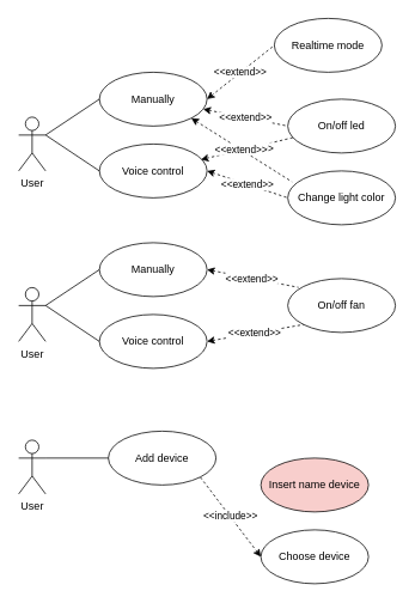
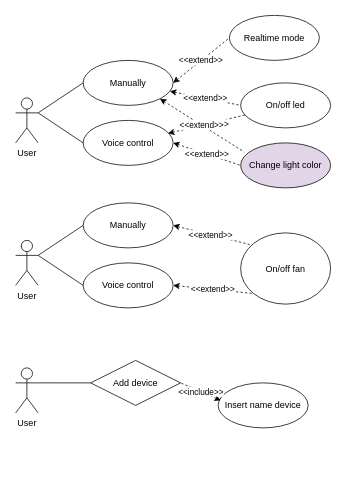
- <mxCell id="15" value="Change light color" style="ellipse;whiteSpace=wrap;html=1;" vertex="1" parent="1"><mxGeometry x="320" y="190" width="120" height="60" as="geometry" /></mxCell>
+ <mxCell id="15" value="Change light color" style="ellipse;whiteSpace=wrap;html=1;fillColor=#e1d5e7;" vertex="1" parent="1"><mxGeometry x="320" y="190" width="120" height="60" as="geometry" /></mxCell>
- <mxCell id="20" value="On/off fan" style="ellipse;whiteSpace=wrap;html=1;" vertex="1" parent="1"><mxGeometry x="320" y="310" width="120" height="60" as="geometry" /></mxCell>
+ <mxCell id="20" value="On/off fan" style="ellipse;whiteSpace=wrap;html=1;" vertex="1" parent="1"><mxGeometry x="320" y="310" width="120" height="95" as="geometry" /></mxCell>
- <mxCell id="24" value="Add device" style="ellipse;whiteSpace=wrap;html=1;" vertex="1" parent="1"><mxGeometry x="120" y="480" width="120" height="60" as="geometry" /></mxCell>
+ <mxCell id="24" value="Add device" style="rhombus;whiteSpace=wrap;html=1;" vertex="1" parent="1"><mxGeometry x="120" y="480" width="120" height="60" as="geometry" /></mxCell>
+ <mxCell id="28" value="&amp;lt;&amp;lt;include&amp;gt;&amp;gt;" style="edgeStyle=none;rounded=0;orthogonalLoop=1;jettySize=auto;html=1;entryX=1;entryY=0.5;entryDx=0;entryDy=0;endArrow=none;endFill=0;dashed=1;exitX=0.03;exitY=0.39;exitDx=0;exitDy=0;startArrow=classic;startFill=1;exitPerimeter=0;" edge="1" parent="1" source="26" target="24"><mxGeometry relative="1" as="geometry"><mxPoint x="222" y="489" as="sourcePoint" /><mxPoint x="290" y="460" as="targetPoint" /></mxGeometry></mxCell>
- <mxCell id="26" value="Insert name device" style="ellipse;whiteSpace=wrap;html=1;fillColor=#f8cecc;" vertex="1" parent="1"><mxGeometry x="290" y="510" width="120" height="60" as="geometry" /></mxCell>
+ <mxCell id="26" value="Insert name device" style="ellipse;whiteSpace=wrap;html=1;" vertex="1" parent="1"><mxGeometry x="290" y="510" width="120" height="60" as="geometry" /></mxCell>
- <mxCell id="29" value="&amp;lt;&amp;lt;include&amp;gt;&amp;gt;" style="edgeStyle=none;rounded=0;orthogonalLoop=1;jettySize=auto;html=1;entryX=1;entryY=1;entryDx=0;entryDy=0;endArrow=none;endFill=0;dashed=1;exitX=0;exitY=0.5;exitDx=0;exitDy=0;startArrow=classic;startFill=1;" edge="1" parent="1" source="27" target="24"><mxGeometry relative="1" as="geometry"><mxPoint x="232" y="499" as="sourcePoint" /><mxPoint x="300" y="470" as="targetPoint" /></mxGeometry></mxCell>
- <mxCell id="27" value="Choose device" style="ellipse;whiteSpace=wrap;html=1;" vertex="1" parent="1"><mxGeometry x="290" y="590" width="120" height="60" as="geometry" /></mxCell>
